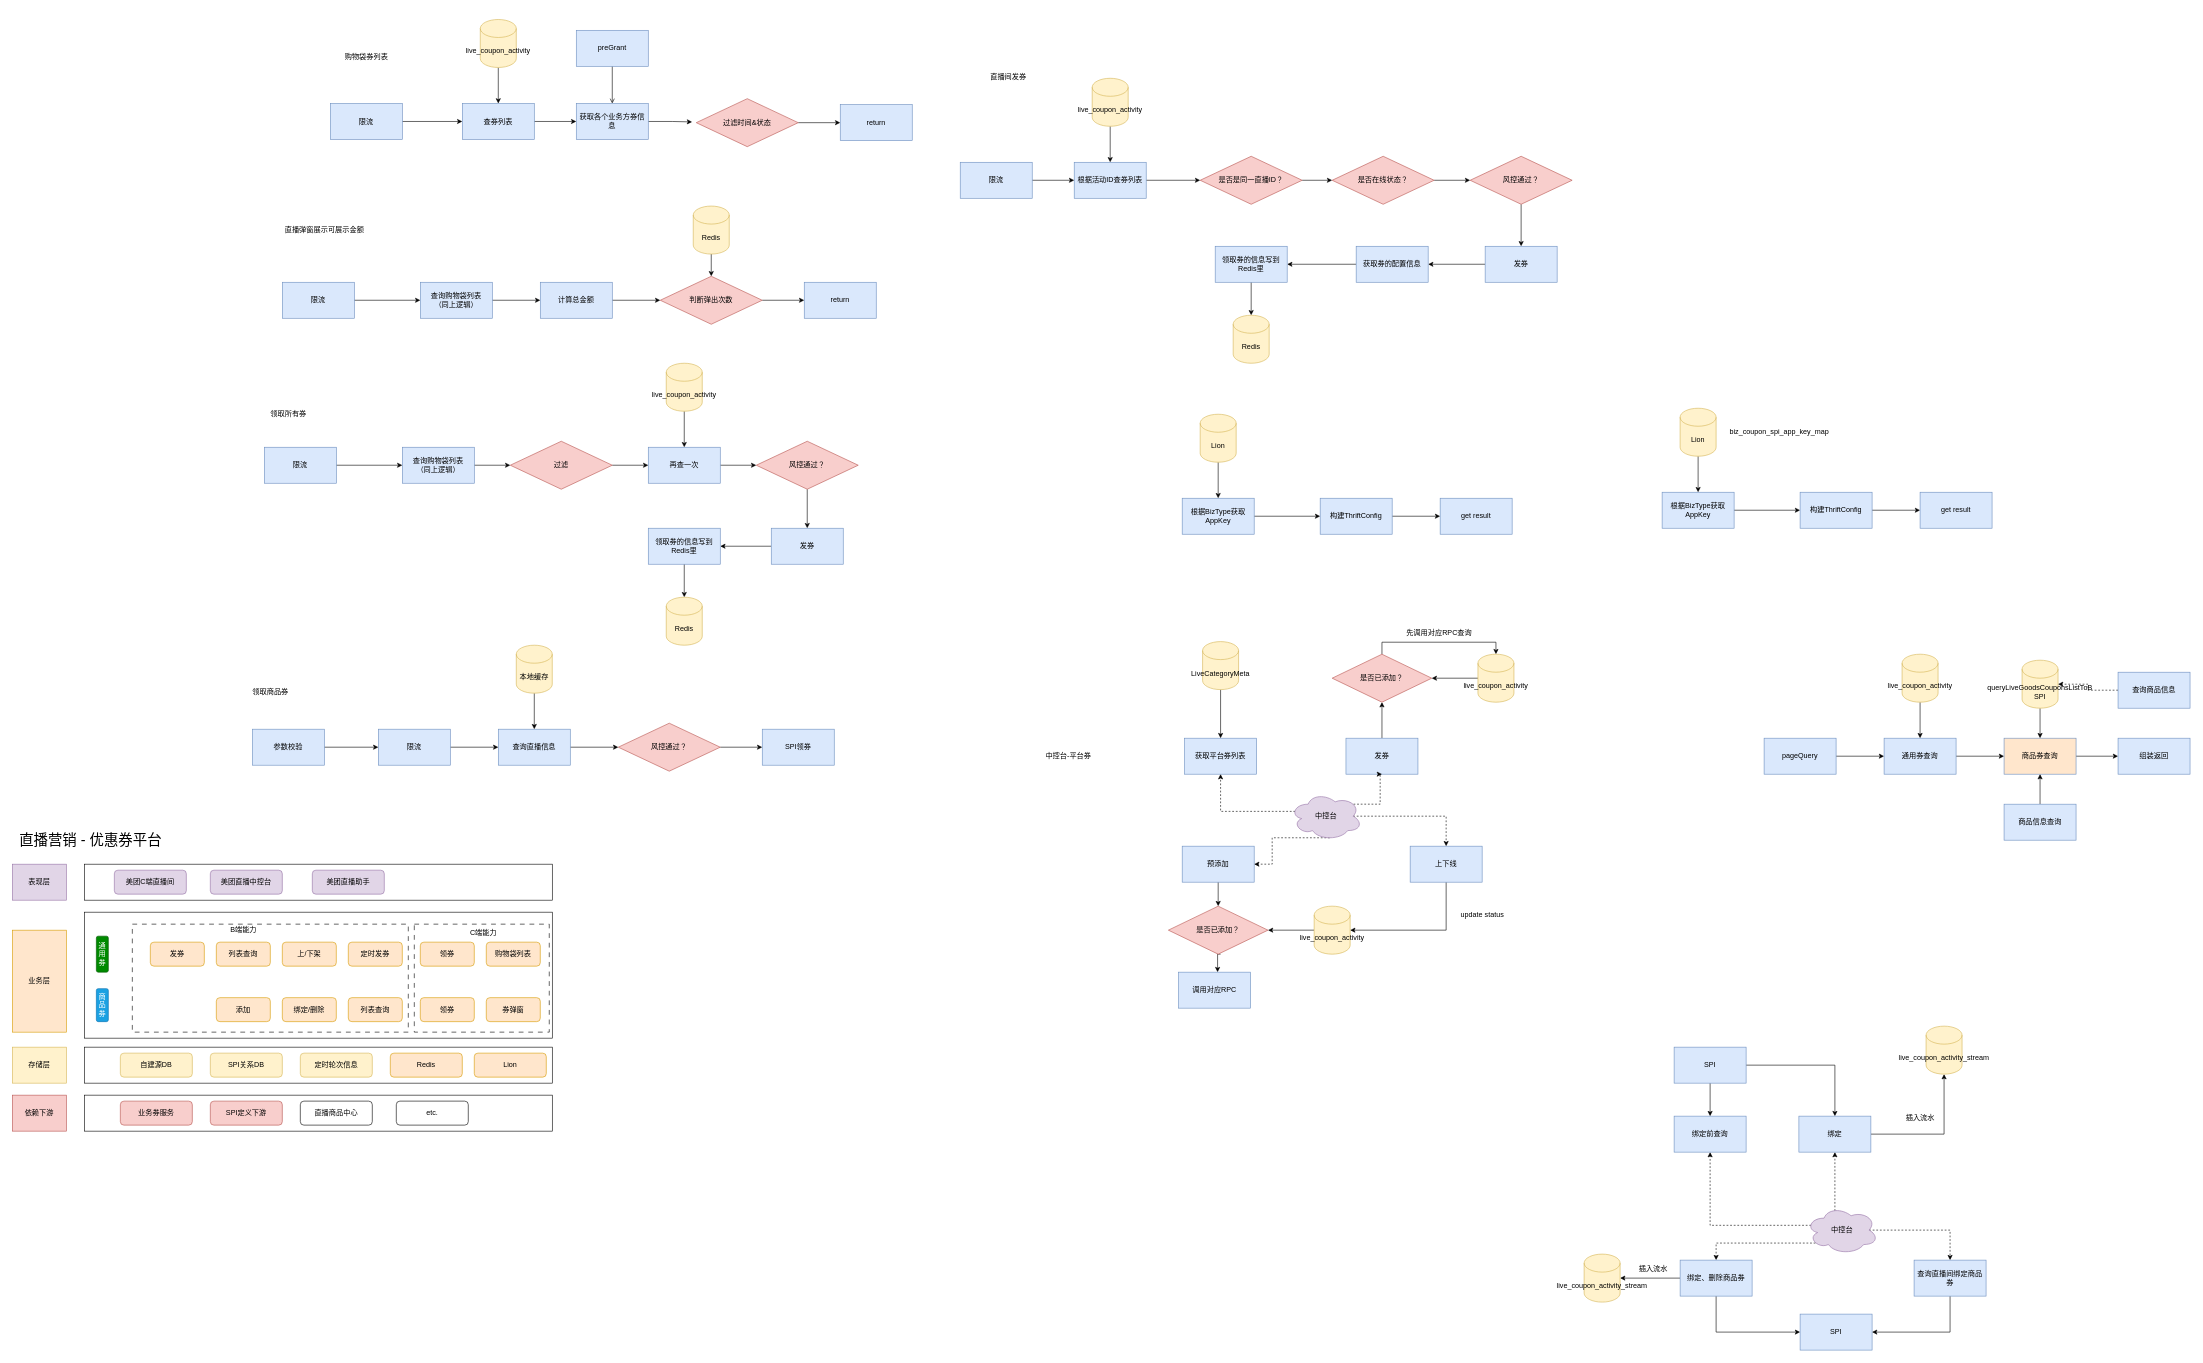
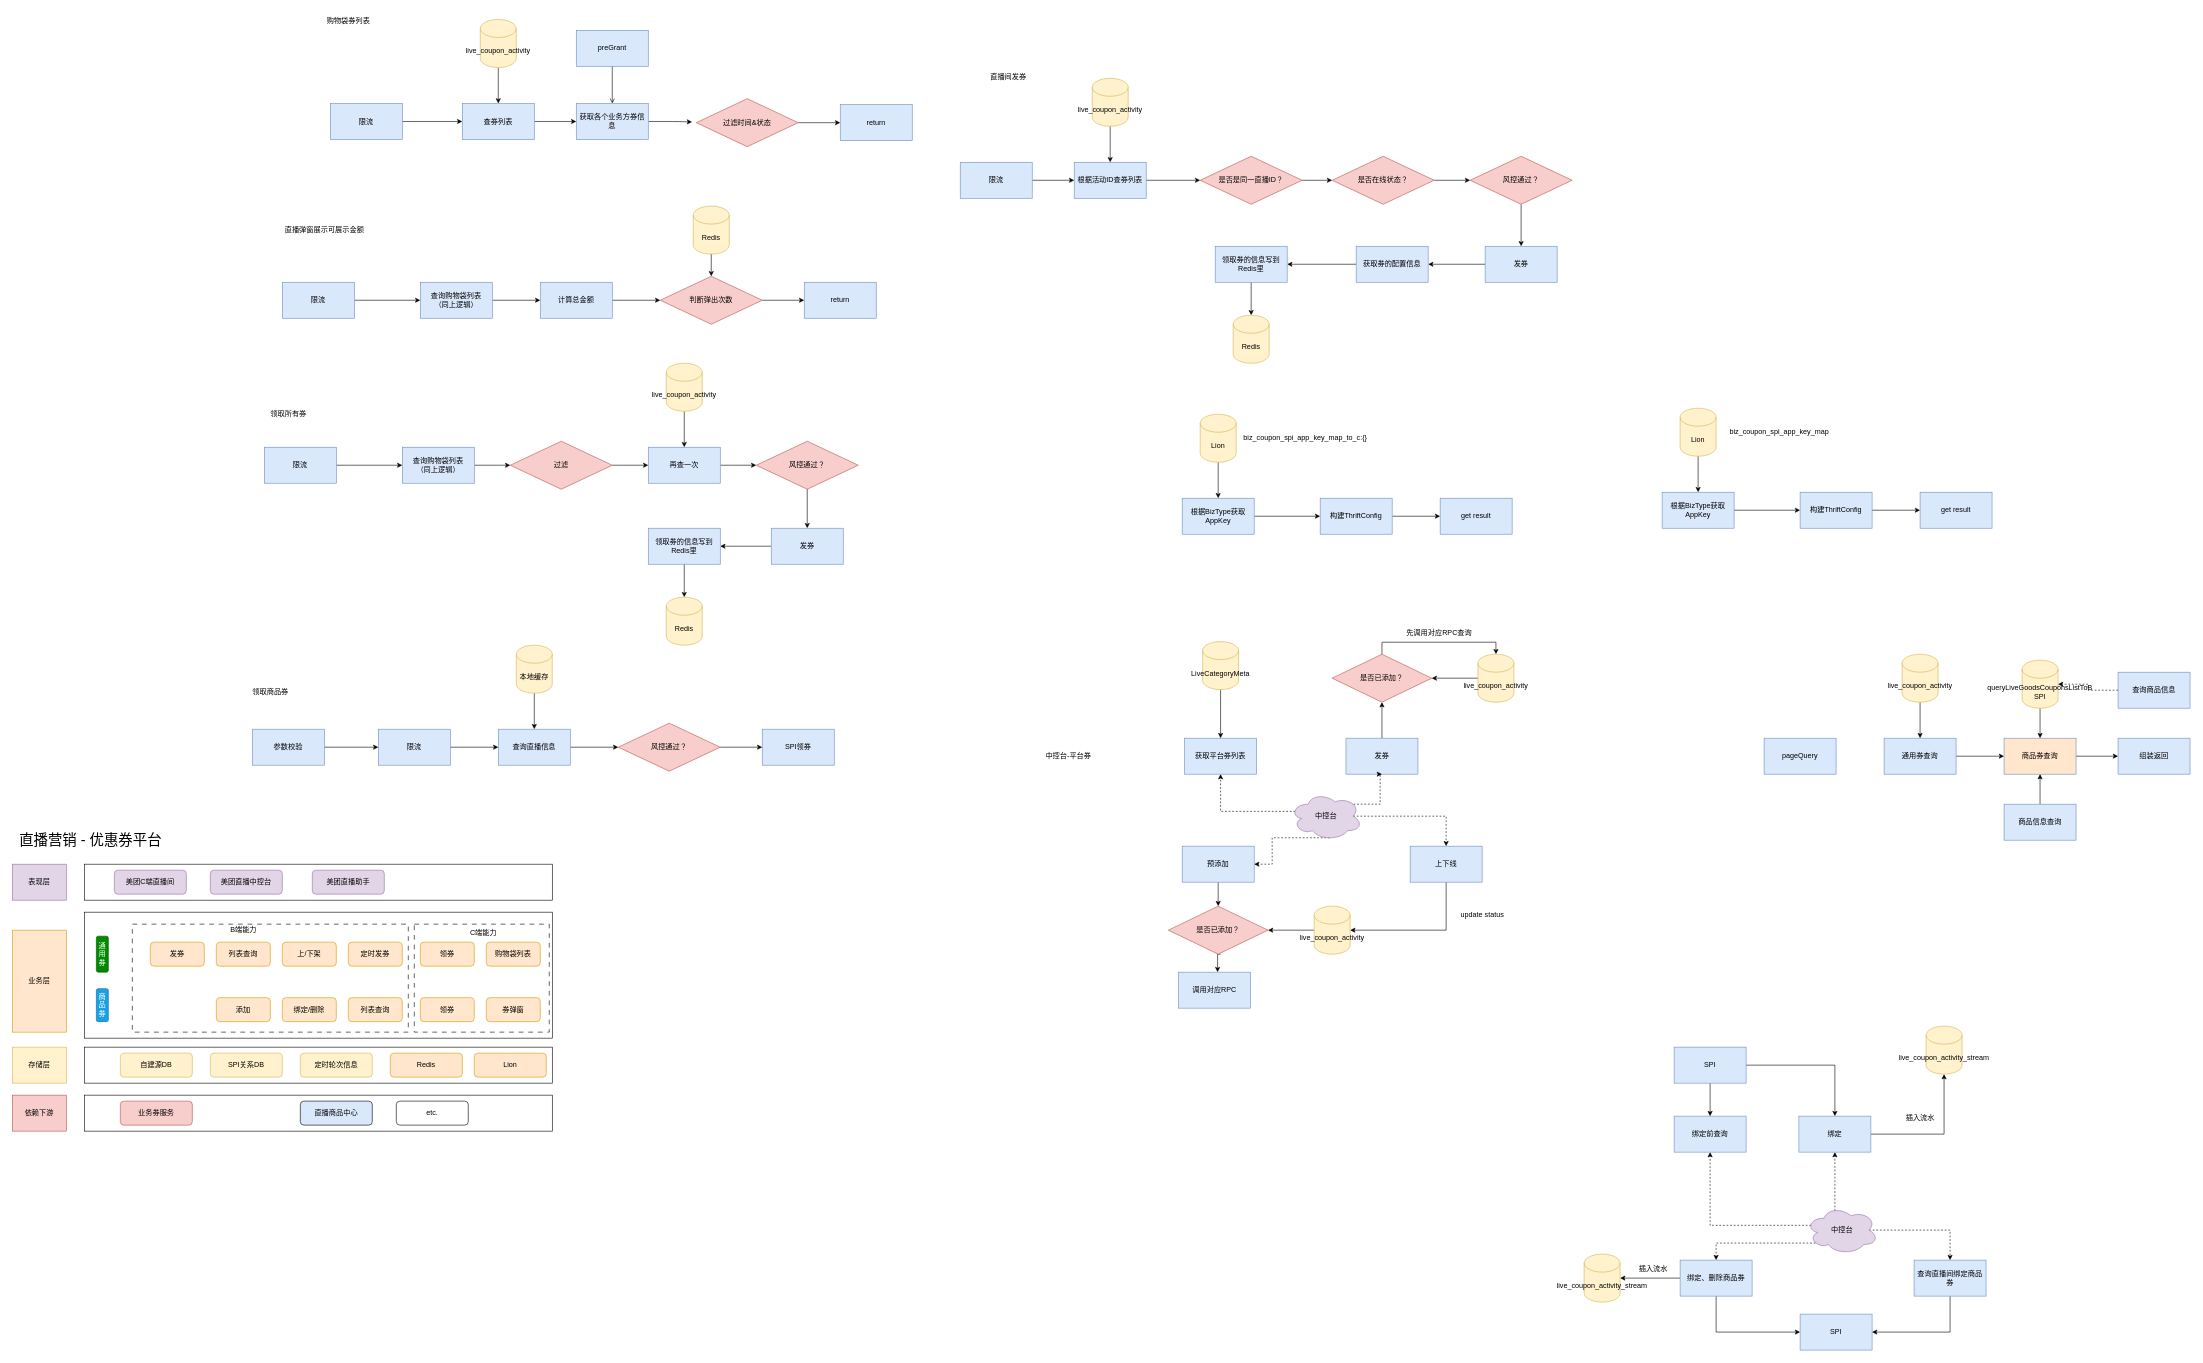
- <mxCell id="106" value="购物袋券列表" style="text;html=1;align=center;verticalAlign=middle;resizable=0;points=[];autosize=1;strokeColor=none;fillColor=none;" parent="1" vertex="1"><mxGeometry x="560" y="80" width="100" height="30" as="geometry" /></mxCell>
+ <mxCell id="106" value="购物袋券列表" style="text;html=1;align=center;verticalAlign=middle;resizable=0;points=[];autosize=1;strokeColor=none;fillColor=none;" parent="1" vertex="1"><mxGeometry x="530" y="20" width="100" height="30" as="geometry" /></mxCell>
+ <mxCell id="24" value="biz_coupon_spi_app_key_map_to_c:{}" style="text;html=1;align=center;verticalAlign=middle;resizable=0;points=[];autosize=1;strokeColor=none;fillColor=none;" parent="1" vertex="1"><mxGeometry x="2060" y="715" width="230" height="30" as="geometry" /></mxCell>
- <mxCell id="62" style="edgeStyle=orthogonalEdgeStyle;rounded=0;orthogonalLoop=1;jettySize=auto;html=1;exitX=1;exitY=0.5;exitDx=0;exitDy=0;entryX=0;entryY=0.5;entryDx=0;entryDy=0;" parent="1" source="63" target="65" edge="1"><mxGeometry relative="1" as="geometry" /></mxCell>
- <mxCell id="185" value="SPI定义下游" style="rounded=1;whiteSpace=wrap;html=1;fillColor=#f8cecc;strokeColor=#b85450;" vertex="1" parent="1"><mxGeometry x="350" y="1835" width="120" height="40" as="geometry" /></mxCell>
- <mxCell id="186" value="直播商品中心" style="rounded=1;whiteSpace=wrap;html=1;" vertex="1" parent="1"><mxGeometry x="500" y="1835" width="120" height="40" as="geometry" /></mxCell>
+ <mxCell id="186" value="直播商品中心" style="rounded=1;whiteSpace=wrap;html=1;fillColor=#dae8fc;" vertex="1" parent="1"><mxGeometry x="500" y="1835" width="120" height="40" as="geometry" /></mxCell>
